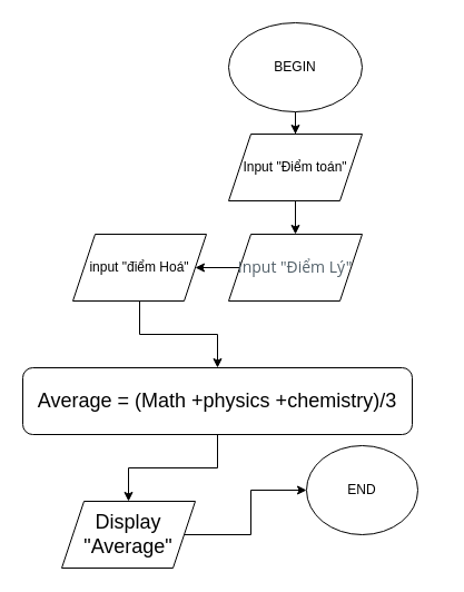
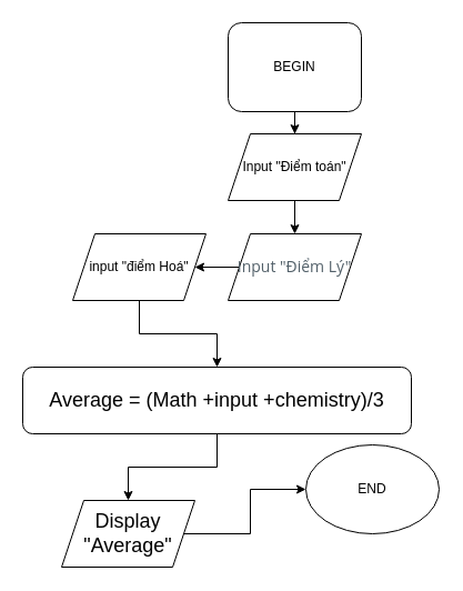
- <mxCell id="14" value="BEGIN" style="ellipse;whiteSpace=wrap;html=1;" parent="1" vertex="1"><mxGeometry x="205" width="120" height="80" as="geometry" y="20" /></mxCell>
+ <mxCell id="14" value="BEGIN" style="whiteSpace=wrap;html=1;rounded=1;" parent="1" vertex="1"><mxGeometry x="205" width="120" height="80" as="geometry" y="20" /></mxCell>
- <mxCell id="7" value="&lt;div style=&quot;&quot;&gt;&lt;span style=&quot;background-color: initial;&quot;&gt;Average = (Math +physics +chemistry)/3&lt;/span&gt;&lt;/div&gt;" style="rounded=1;whiteSpace=wrap;html=1;fontSize=18;align=center;" parent="1" vertex="1"><mxGeometry x="20" y="330" width="350" height="60" as="geometry" /></mxCell>
+ <mxCell id="7" value="&lt;div style=&quot;&quot;&gt;&lt;span style=&quot;background-color: initial;&quot;&gt;Average = (Math +input +chemistry)/3&lt;/span&gt;&lt;/div&gt;" style="rounded=1;whiteSpace=wrap;html=1;fontSize=18;align=center;" parent="1" vertex="1"><mxGeometry x="20" y="330" width="350" height="60" as="geometry" /></mxCell>
- <mxCell id="8" value="END" style="ellipse;whiteSpace=wrap;html=1;" parent="1" vertex="1"><mxGeometry x="275" y="400" width="100" height="80" as="geometry" /></mxCell>
+ <mxCell id="8" value="END" style="ellipse;whiteSpace=wrap;html=1;" parent="1" vertex="1"><mxGeometry x="275" y="400" width="120" height="80" as="geometry" /></mxCell>
